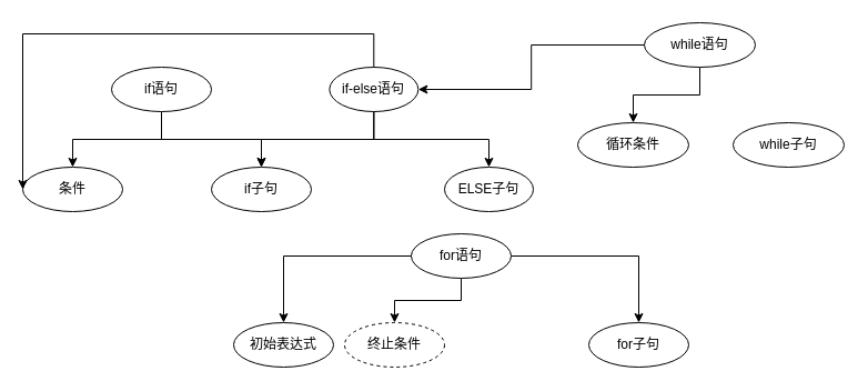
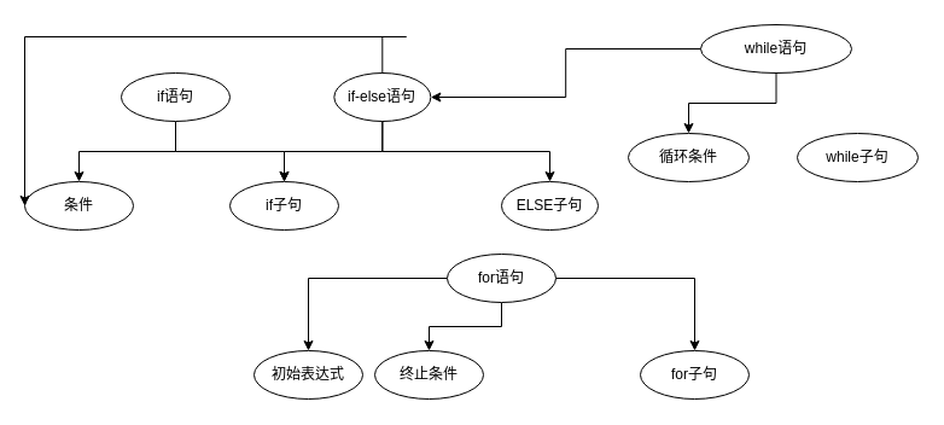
- <mxCell id="21" value="while语句" style="ellipse;whiteSpace=wrap;html=1;" vertex="1" parent="1"><mxGeometry x="580" y="20" width="100" height="40" as="geometry" /></mxCell>
+ <mxCell id="21" value="while语句" style="ellipse;whiteSpace=wrap;html=1;" vertex="1" parent="1"><mxGeometry x="580" y="20" width="125" height="40" as="geometry" /></mxCell>
- <mxCell id="10" value="if-else语句" style="ellipse;whiteSpace=wrap;html=1;" vertex="1" parent="1"><mxGeometry x="296.34" y="60" width="80" height="40" as="geometry" /></mxCell>
+ <mxCell id="10" value="if-else语句" style="ellipse;whiteSpace=wrap;html=1;" vertex="1" parent="1"><mxGeometry x="276.34" y="60" width="80" height="40" as="geometry" /></mxCell>
- <mxCell id="11" value="ELSE子句" style="ellipse;whiteSpace=wrap;html=1;" vertex="1" parent="1"><mxGeometry x="400" y="150" width="80" height="40" as="geometry" /></mxCell>
+ <mxCell id="11" value="ELSE子句" style="ellipse;whiteSpace=wrap;html=1;" vertex="1" parent="1"><mxGeometry x="415" y="150" width="80" height="40" as="geometry" /></mxCell>
- <mxCell id="17" value="终止条件" style="ellipse;whiteSpace=wrap;html=1;dashed=1;" vertex="1" parent="1"><mxGeometry x="310" y="290" width="90" height="40" as="geometry" /></mxCell>
+ <mxCell id="17" value="终止条件" style="ellipse;whiteSpace=wrap;html=1;" vertex="1" parent="1"><mxGeometry x="310" y="290" width="90" height="40" as="geometry" /></mxCell>
